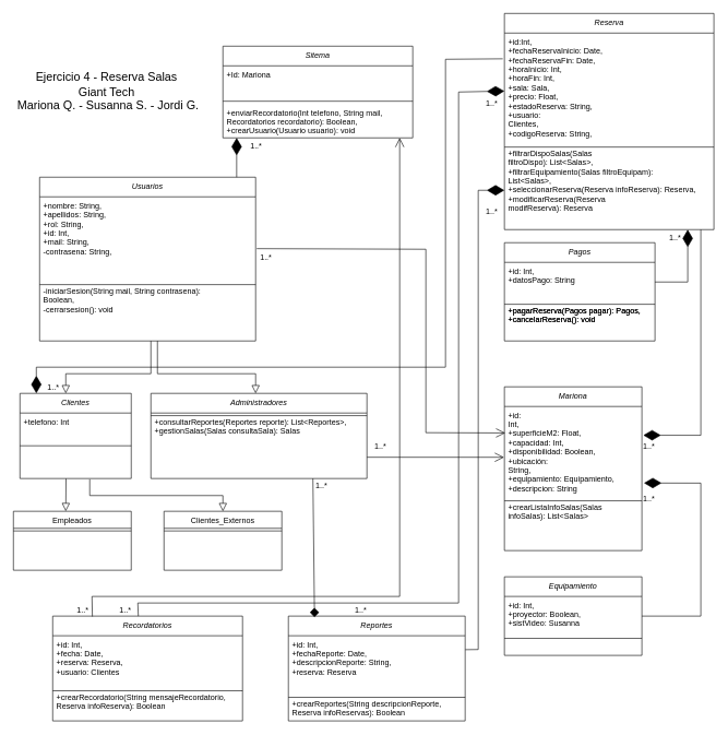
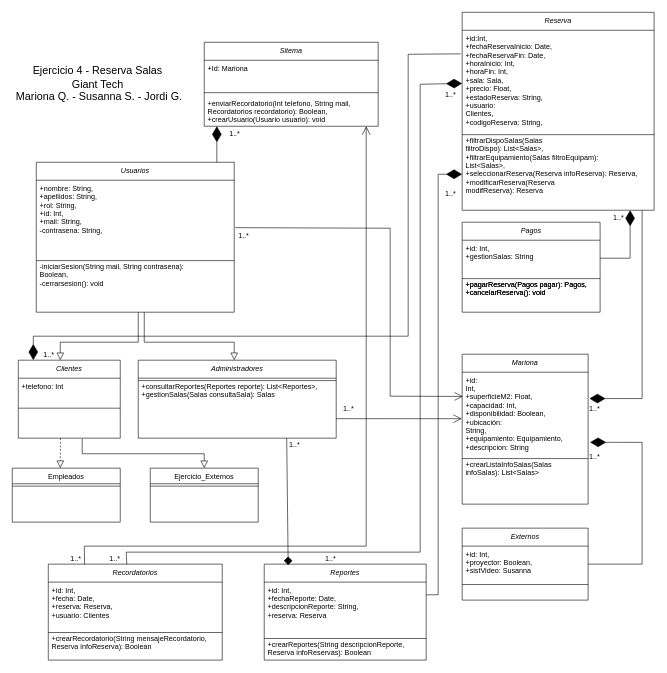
- <mxCell id="26" value="+id: Int, &#10;+datosPago: String&#10;" style="text;align=left;verticalAlign=top;spacingLeft=4;spacingRight=4;overflow=hidden;rotatable=0;points=[[0,0.5],[1,0.5]];portConstraint=eastwest;" vertex="1" parent="25"><mxGeometry y="30" width="230" height="60" as="geometry" /></mxCell>
+ <mxCell id="26" value="+id: Int, &#10;+gestionSalas: String&#10;" style="text;align=left;verticalAlign=top;spacingLeft=4;spacingRight=4;overflow=hidden;rotatable=0;points=[[0,0.5],[1,0.5]];portConstraint=eastwest;" vertex="1" parent="25"><mxGeometry y="30" width="230" height="60" as="geometry" /></mxCell>
- <mxCell id="45" value="" style="endArrow=block;endSize=10;endFill=0;shadow=0;strokeWidth=1;rounded=0;curved=0;edgeStyle=elbowEdgeStyle;elbow=horizontal;exitX=0.414;exitY=1.002;exitDx=0;exitDy=0;exitPerimeter=0;entryX=0.446;entryY=-0.001;entryDx=0;entryDy=0;entryPerimeter=0;" edge="1" parent="1" source="58" target="17"><mxGeometry width="160" relative="1" as="geometry"><mxPoint x="110" y="750" as="sourcePoint" /><mxPoint x="100" y="890" as="targetPoint" /><Array as="points"><mxPoint x="100" y="820" /></Array></mxGeometry></mxCell>
+ <mxCell id="45" value="" style="endArrow=block;endSize=10;endFill=0;shadow=0;strokeWidth=1;rounded=0;curved=0;edgeStyle=elbowEdgeStyle;elbow=horizontal;exitX=0.414;exitY=1.002;exitDx=0;exitDy=0;exitPerimeter=0;entryX=0.446;entryY=-0.001;entryDx=0;entryDy=0;entryPerimeter=0;dashed=1;" edge="1" parent="1" source="58" target="17"><mxGeometry width="160" relative="1" as="geometry"><mxPoint x="110" y="750" as="sourcePoint" /><mxPoint x="100" y="890" as="targetPoint" /><Array as="points"><mxPoint x="100" y="820" /></Array></mxGeometry></mxCell>
- <mxCell id="19" value="Clientes_Externos" style="swimlane;fontStyle=0;align=center;verticalAlign=top;childLayout=stackLayout;horizontal=1;startSize=26;horizontalStack=0;resizeParent=1;resizeLast=0;collapsible=1;marginBottom=0;rounded=0;shadow=0;strokeWidth=1;" vertex="1" parent="1"><mxGeometry x="250" y="780" width="180" height="90" as="geometry"><mxRectangle x="130" y="380" width="160" height="26" as="alternateBounds" /></mxGeometry></mxCell>
+ <mxCell id="19" value="Ejercicio_Externos" style="swimlane;fontStyle=0;align=center;verticalAlign=top;childLayout=stackLayout;horizontal=1;startSize=26;horizontalStack=0;resizeParent=1;resizeLast=0;collapsible=1;marginBottom=0;rounded=0;shadow=0;strokeWidth=1;" vertex="1" parent="1"><mxGeometry x="250" y="780" width="180" height="90" as="geometry"><mxRectangle x="130" y="380" width="160" height="26" as="alternateBounds" /></mxGeometry></mxCell>
- <mxCell id="34" value="Equipamiento" style="swimlane;fontStyle=2;align=center;verticalAlign=top;childLayout=stackLayout;horizontal=1;startSize=30;horizontalStack=0;resizeParent=1;resizeLast=0;collapsible=1;marginBottom=0;rounded=0;shadow=0;strokeWidth=1;" vertex="1" parent="1"><mxGeometry x="770" y="880" width="210" height="120" as="geometry"><mxRectangle x="230" y="140" width="160" height="26" as="alternateBounds" /></mxGeometry></mxCell>
+ <mxCell id="34" value="Externos" style="swimlane;fontStyle=2;align=center;verticalAlign=top;childLayout=stackLayout;horizontal=1;startSize=30;horizontalStack=0;resizeParent=1;resizeLast=0;collapsible=1;marginBottom=0;rounded=0;shadow=0;strokeWidth=1;" vertex="1" parent="1"><mxGeometry x="770" y="880" width="210" height="120" as="geometry"><mxRectangle x="230" y="140" width="160" height="26" as="alternateBounds" /></mxGeometry></mxCell>
